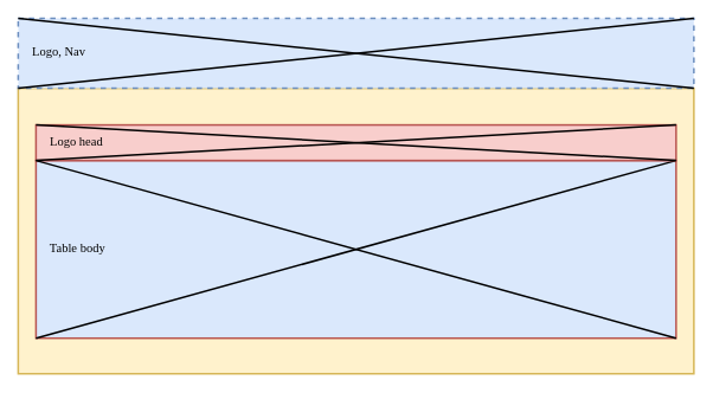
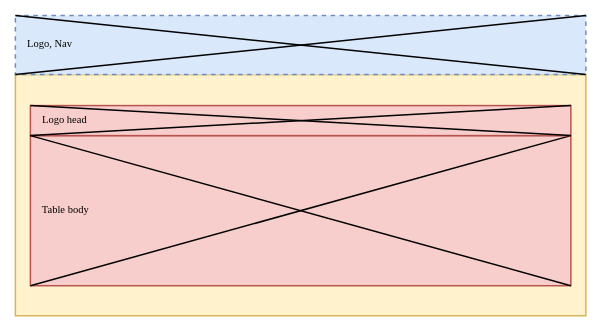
- <mxCell id="3" value="&amp;nbsp; &amp;nbsp; Table body" style="rounded=0;whiteSpace=wrap;html=1;absoluteArcSize=1;arcSize=14;strokeWidth=2;fontFamily=Times New Roman;align=left;fontSize=14;fillColor=#dae8fc;strokeColor=#b85450;" parent="1" vertex="1"><mxGeometry x="40" y="180" width="720" height="200" as="geometry" /></mxCell>
+ <mxCell id="3" value="&amp;nbsp; &amp;nbsp; Table body" style="rounded=0;whiteSpace=wrap;html=1;absoluteArcSize=1;arcSize=14;strokeWidth=2;fontFamily=Times New Roman;align=left;fontSize=14;fillColor=#f8cecc;strokeColor=#b85450;" parent="1" vertex="1"><mxGeometry x="40" y="180" width="720" height="200" as="geometry" /></mxCell>
